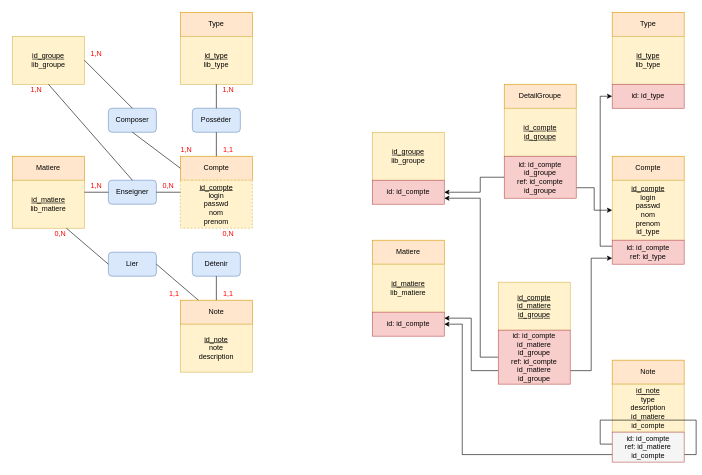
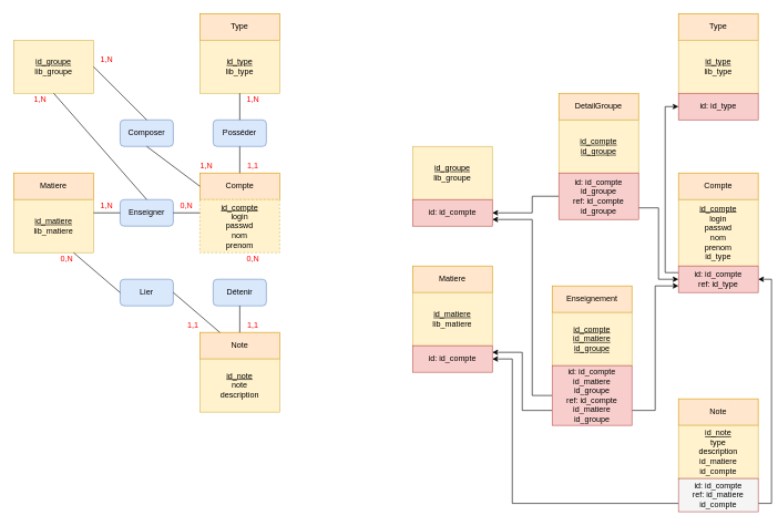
- <mxCell id="50" style="edgeStyle=orthogonalEdgeStyle;rounded=0;orthogonalLoop=1;jettySize=auto;html=1;exitX=1;exitY=0.75;exitDx=0;exitDy=0;fontColor=#FF0000;" edge="1" parent="1" source="52" target="36"><mxGeometry relative="1" as="geometry" /></mxCell>
+ <mxCell id="50" style="edgeStyle=orthogonalEdgeStyle;rounded=0;orthogonalLoop=1;jettySize=auto;html=1;exitX=1;exitY=0.75;exitDx=0;exitDy=0;entryX=0;entryY=0.5;entryDx=0;entryDy=0;fontColor=#FF0000;" edge="1" parent="1" source="52" target="46"><mxGeometry relative="1" as="geometry" /></mxCell>
+ <mxCell id="57" value="Enseignement" style="rounded=0;whiteSpace=wrap;html=1;fillColor=#ffe6cc;strokeColor=#d79b00;" vertex="1" parent="1"><mxGeometry x="830" y="430" width="120" height="40" as="geometry" /></mxCell>
- <mxCell id="54" style="edgeStyle=orthogonalEdgeStyle;rounded=0;orthogonalLoop=1;jettySize=auto;html=1;exitX=1;exitY=0.75;exitDx=0;exitDy=0;fontColor=#FF0000;" edge="1" parent="1" source="55" target="43"><mxGeometry relative="1" as="geometry" /></mxCell>
+ <mxCell id="54" style="edgeStyle=orthogonalEdgeStyle;rounded=0;orthogonalLoop=1;jettySize=auto;html=1;exitX=1;exitY=0.75;exitDx=0;exitDy=0;entryX=1;entryY=0.5;entryDx=0;entryDy=0;fontColor=#FF0000;" edge="1" parent="1" source="55" target="46"><mxGeometry relative="1" as="geometry" /></mxCell>
